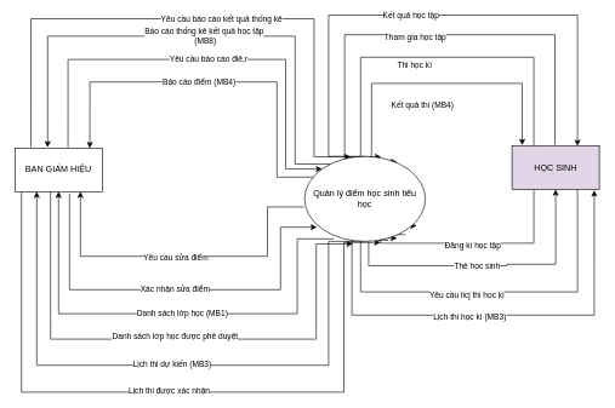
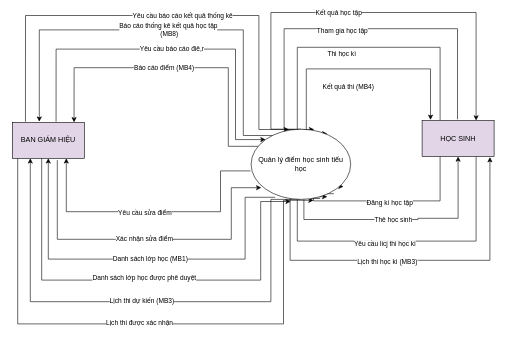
- <mxCell id="26" value="BAN GIÁM HIỆU" style="rounded=0;whiteSpace=wrap;html=1;" vertex="1" parent="1"><mxGeometry x="20" y="203" width="120" height="60" as="geometry" /></mxCell>
+ <mxCell id="26" value="BAN GIÁM HIỆU" style="rounded=0;whiteSpace=wrap;html=1;fillColor=#e1d5e7;" vertex="1" parent="1"><mxGeometry x="20" y="203" width="120" height="60" as="geometry" /></mxCell>
